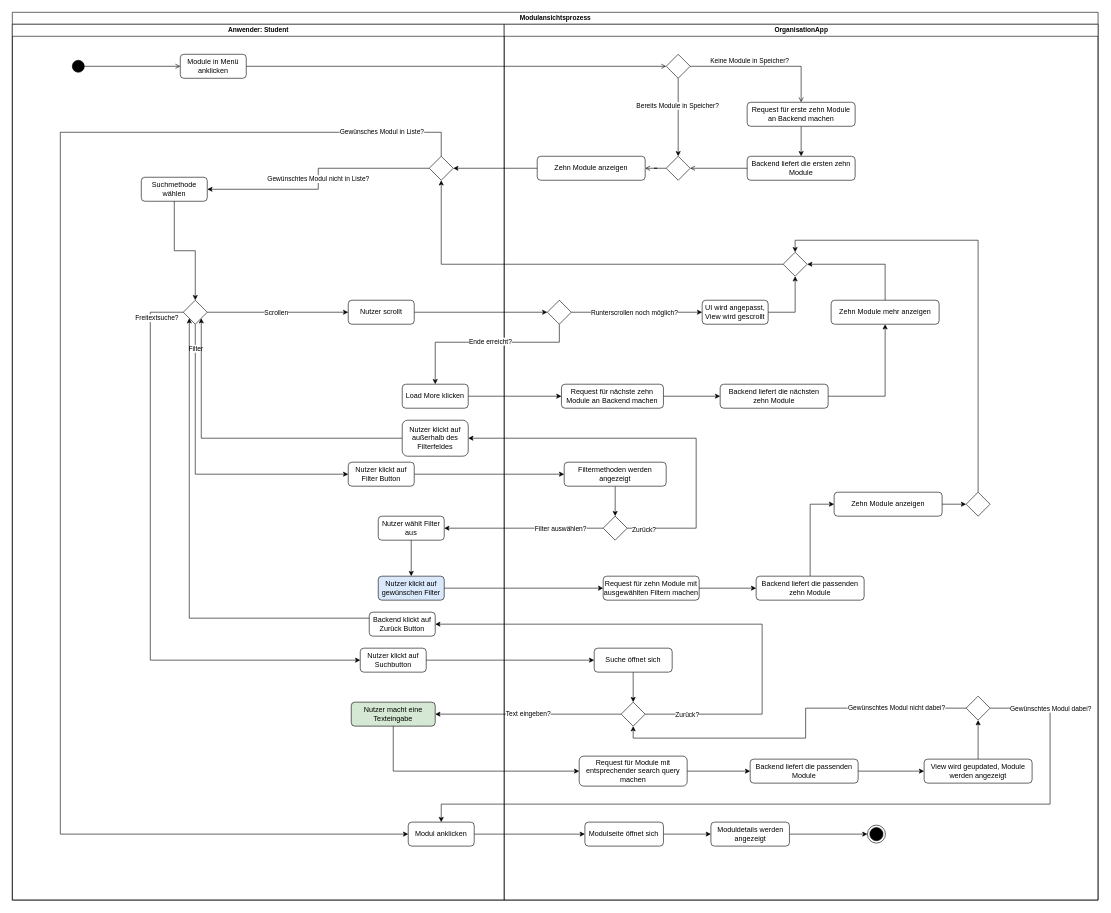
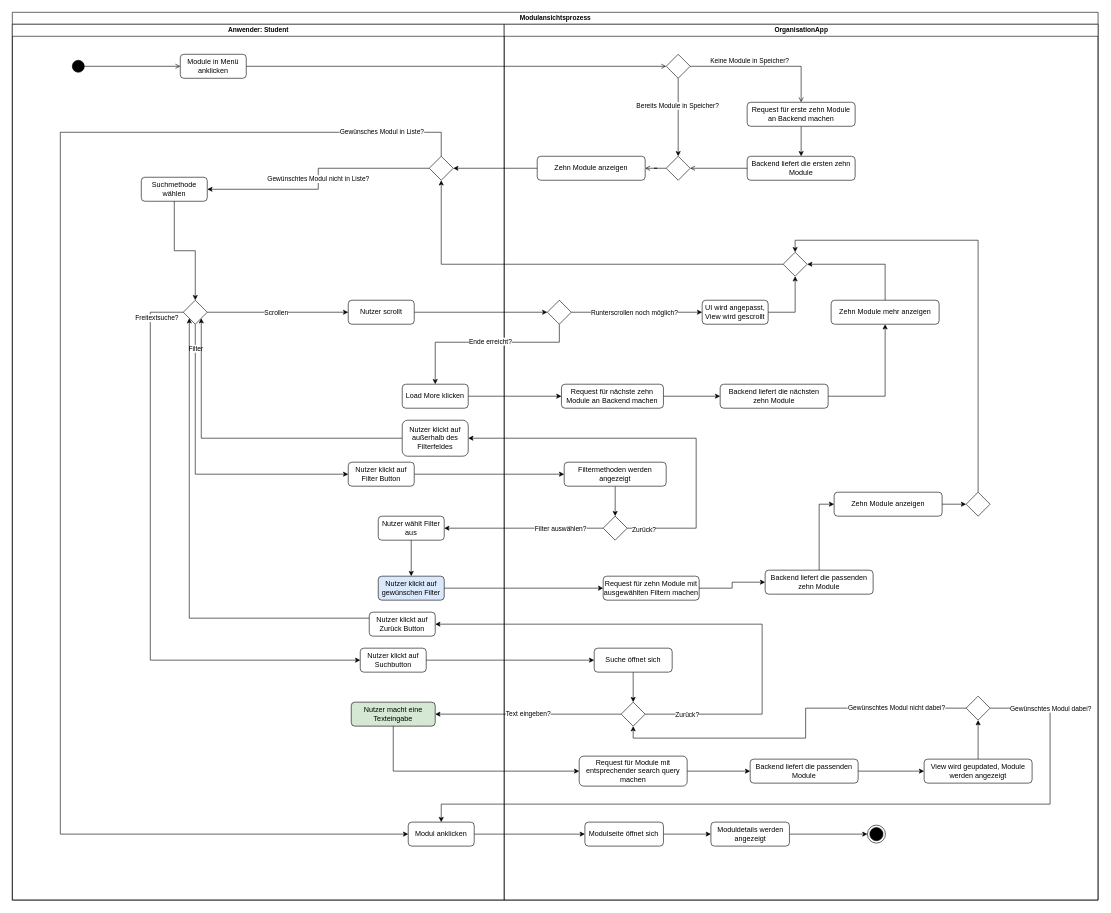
- <mxCell id="79" value="Backend liefert die passenden zehn Module" style="rounded=1;whiteSpace=wrap;html=1;" vertex="1" parent="16"><mxGeometry x="420" y="920" width="180" height="40" as="geometry" /></mxCell>
+ <mxCell id="79" value="Backend liefert die passenden zehn Module" style="rounded=1;whiteSpace=wrap;html=1;" vertex="1" parent="16"><mxGeometry x="435" y="910" width="180" height="40" as="geometry" /></mxCell>
- <mxCell id="58" value="Backend klickt auf Zurück Button" style="rounded=1;whiteSpace=wrap;html=1;" vertex="1" parent="16"><mxGeometry x="-225" y="980" width="110" height="40" as="geometry" /></mxCell>
+ <mxCell id="58" value="Nutzer klickt auf Zurück Button" style="rounded=1;whiteSpace=wrap;html=1;" vertex="1" parent="16"><mxGeometry x="-225" y="980" width="110" height="40" as="geometry" /></mxCell>
